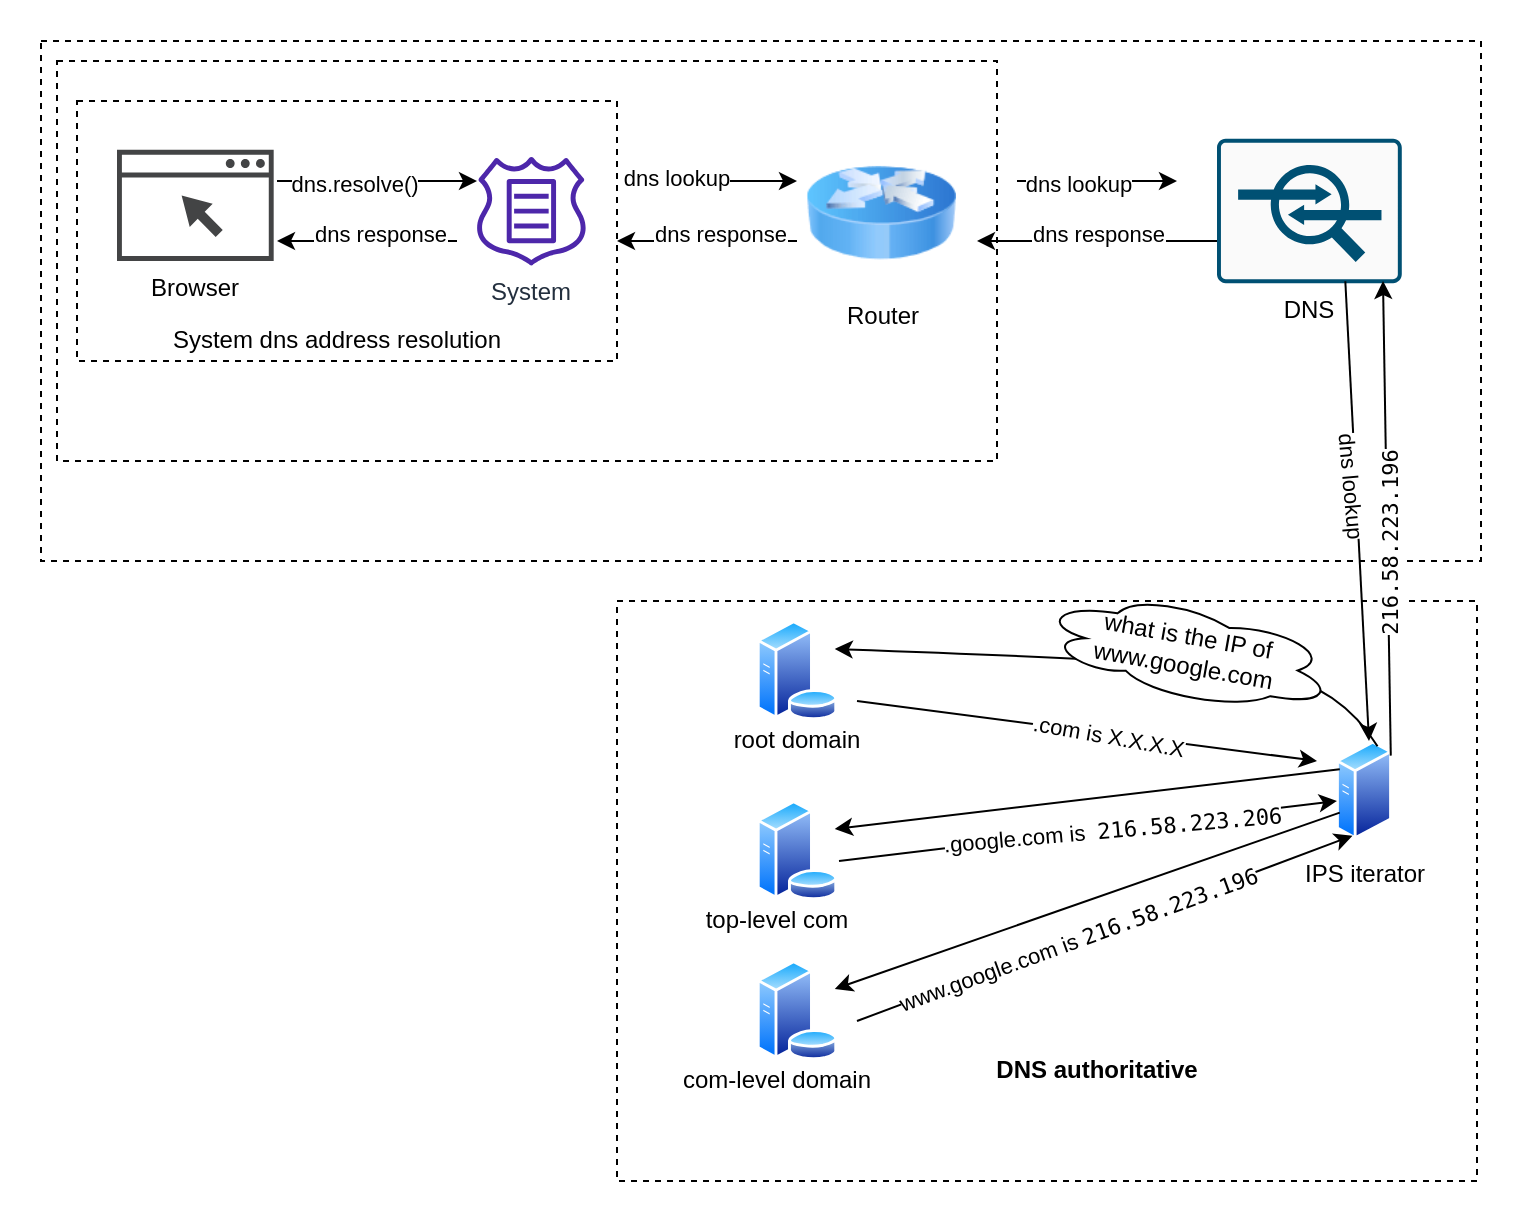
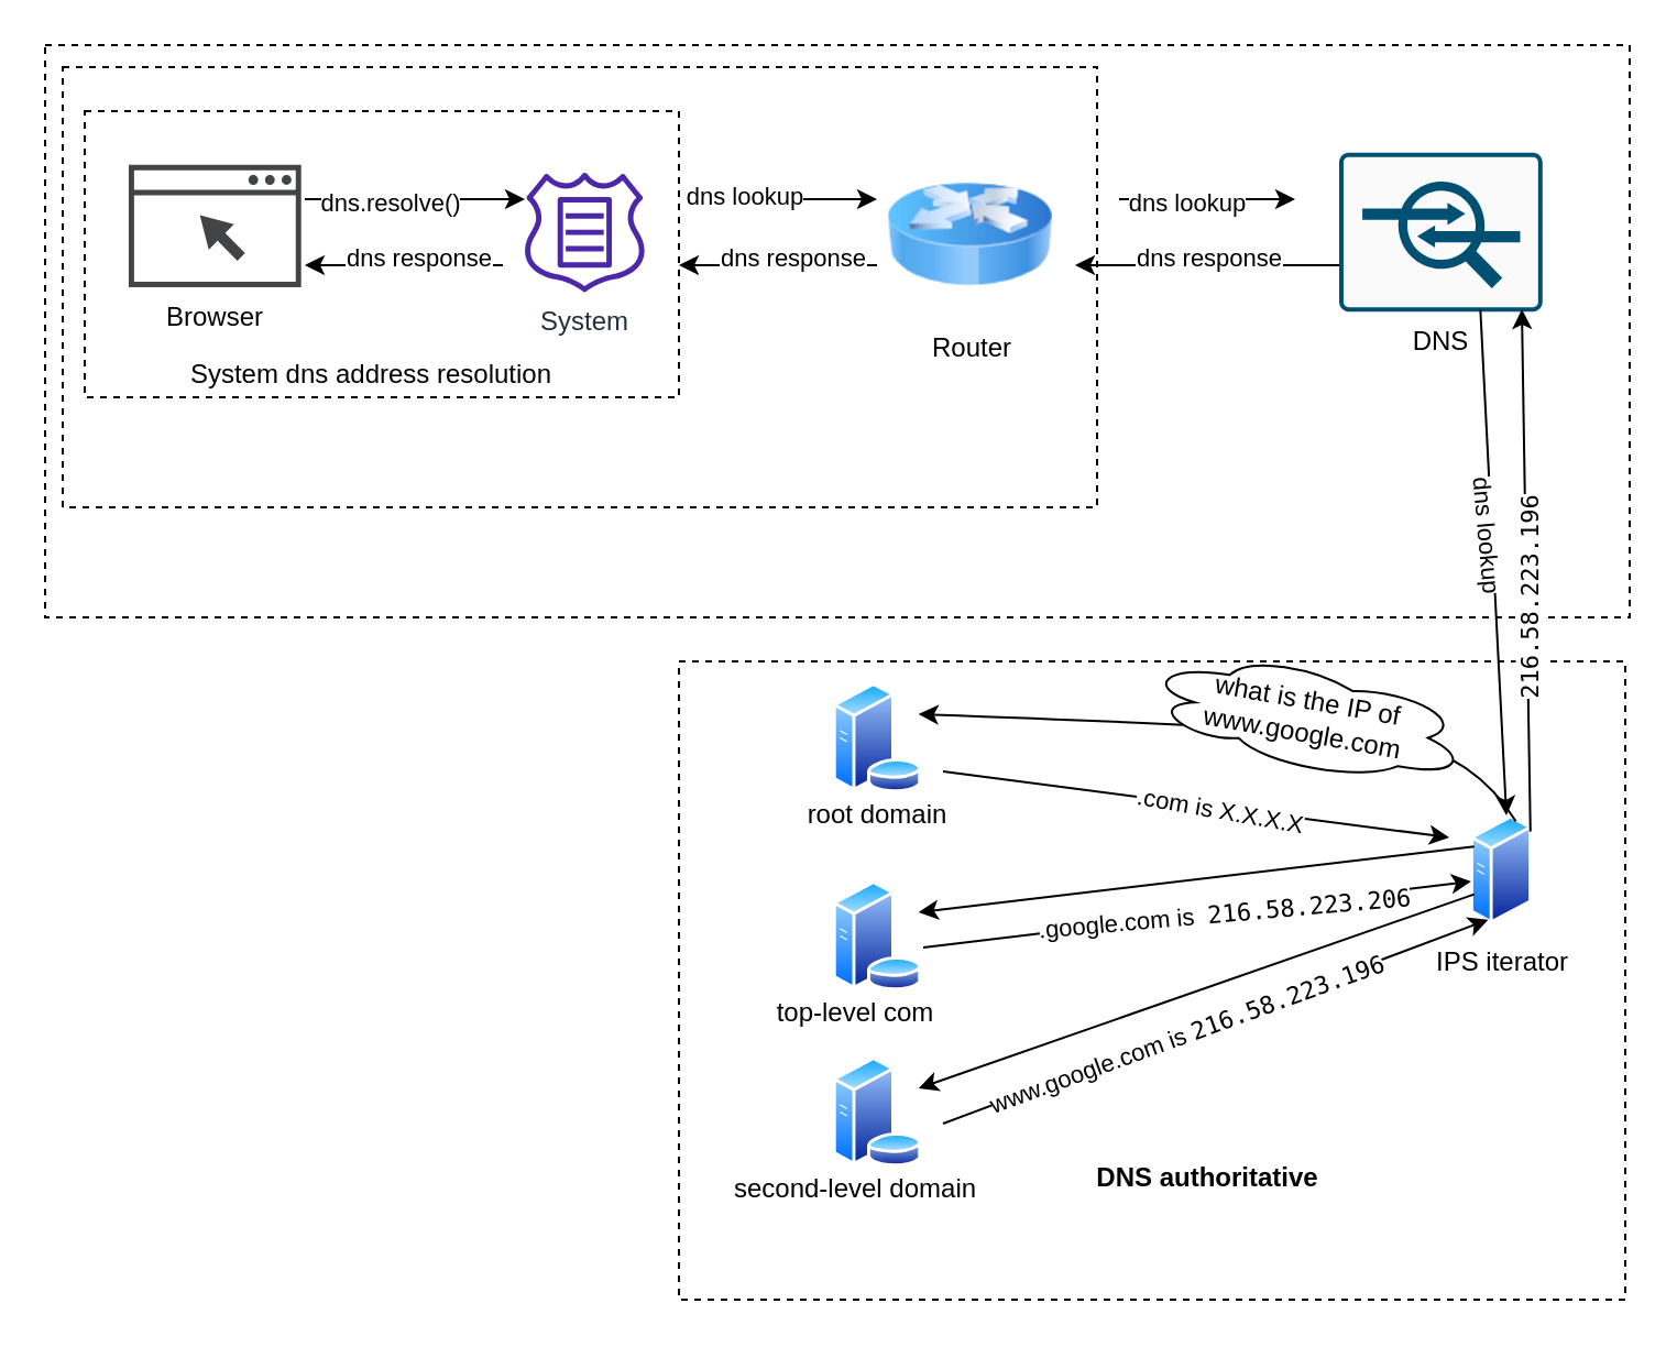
- <mxCell id="30" value="com-level domain" style="text;html=1;align=center;verticalAlign=middle;resizable=0;points=[];autosize=1;strokeColor=none;fillColor=none;" parent="1" vertex="1"><mxGeometry x="323" y="525" width="130" height="30" as="geometry" /></mxCell>
+ <mxCell id="30" value="second-level domain" style="text;html=1;align=center;verticalAlign=middle;resizable=0;points=[];autosize=1;strokeColor=none;fillColor=none;" parent="1" vertex="1"><mxGeometry x="323" y="525" width="130" height="30" as="geometry" /></mxCell>
